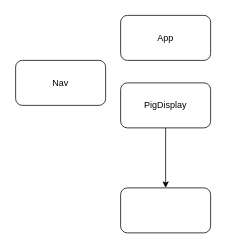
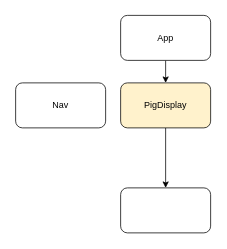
+ <mxCell id="2" value="" style="edgeStyle=none;html=1;" edge="1" parent="1" source="3" target="6"><mxGeometry relative="1" as="geometry" /></mxCell>
- <mxCell id="4" value="Nav" style="whiteSpace=wrap;html=1;rounded=1;" vertex="1" parent="1"><mxGeometry x="20" y="80" width="120" height="60" as="geometry" /></mxCell>
+ <mxCell id="4" value="Nav" style="whiteSpace=wrap;html=1;rounded=1;" vertex="1" parent="1"><mxGeometry x="20" y="110" width="120" height="60" as="geometry" /></mxCell>
- <mxCell id="6" value="PigDisplay" style="whiteSpace=wrap;html=1;rounded=1;" vertex="1" parent="1"><mxGeometry x="160" y="110" width="120" height="60" as="geometry" /></mxCell>
+ <mxCell id="6" value="PigDisplay" style="whiteSpace=wrap;html=1;rounded=1;fillColor=#fff2cc;" vertex="1" parent="1"><mxGeometry x="160" y="110" width="120" height="60" as="geometry" /></mxCell>
